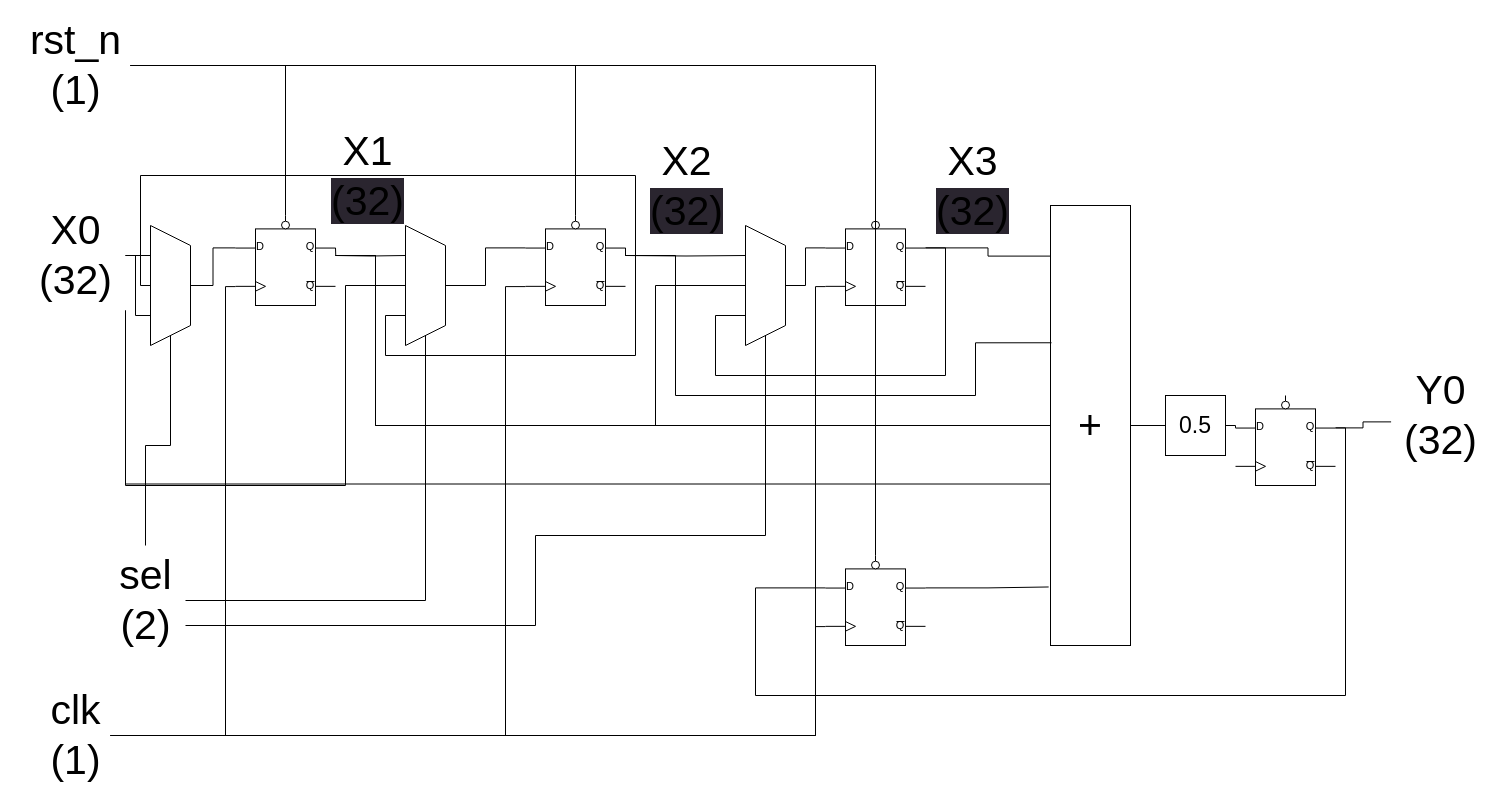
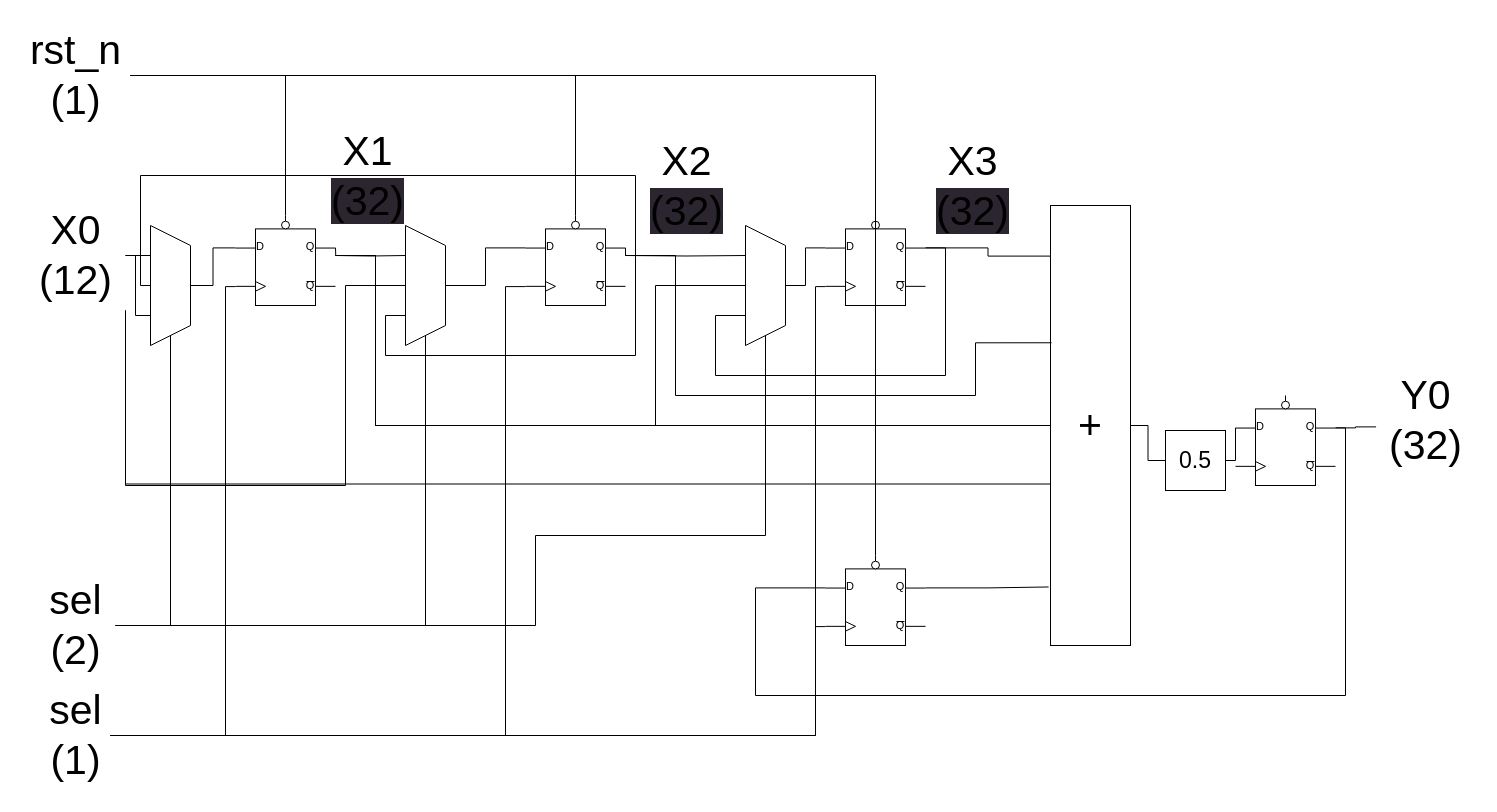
- <mxCell id="47" value="&lt;span style=&quot;font-size: 41px;&quot;&gt;rst_n&lt;br&gt;(1)&lt;br&gt;&lt;/span&gt;" style="text;html=1;align=center;verticalAlign=middle;resizable=0;points=[];autosize=1;strokeColor=none;fillColor=none;" vertex="1" parent="1"><mxGeometry x="20" y="10" width="110" height="110" as="geometry" /></mxCell>
+ <mxCell id="47" value="&lt;span style=&quot;font-size: 41px;&quot;&gt;rst_n&lt;br&gt;(1)&lt;br&gt;&lt;/span&gt;" style="text;html=1;align=center;verticalAlign=middle;resizable=0;points=[];autosize=1;strokeColor=none;fillColor=none;" vertex="1" parent="1"><mxGeometry x="20" y="20" width="110" height="110" as="geometry" /></mxCell>
- <mxCell id="30" value="&lt;font style=&quot;font-size: 41px;&quot;&gt;X0&lt;br&gt;(32)&lt;br&gt;&lt;/font&gt;" style="text;html=1;align=center;verticalAlign=middle;resizable=0;points=[];autosize=1;strokeColor=none;fillColor=none;" vertex="1" parent="1"><mxGeometry x="25" y="200" width="100" height="110" as="geometry" /></mxCell>
+ <mxCell id="30" value="&lt;font style=&quot;font-size: 41px;&quot;&gt;X0&lt;br&gt;(12)&lt;br&gt;&lt;/font&gt;" style="text;html=1;align=center;verticalAlign=middle;resizable=0;points=[];autosize=1;strokeColor=none;fillColor=none;" vertex="1" parent="1"><mxGeometry x="25" y="200" width="100" height="110" as="geometry" /></mxCell>
- <mxCell id="6" value="&lt;font style=&quot;font-size: 41px;&quot;&gt;Y0&lt;br&gt;(32)&lt;br&gt;&lt;/font&gt;" style="text;html=1;align=center;verticalAlign=middle;resizable=0;points=[];autosize=1;strokeColor=none;fillColor=none;" vertex="1" parent="1"><mxGeometry x="1390" y="360" width="100" height="110" as="geometry" /></mxCell>
+ <mxCell id="6" value="&lt;font style=&quot;font-size: 41px;&quot;&gt;Y0&lt;br&gt;(32)&lt;br&gt;&lt;/font&gt;" style="text;html=1;align=center;verticalAlign=middle;resizable=0;points=[];autosize=1;strokeColor=none;fillColor=none;" vertex="1" parent="1"><mxGeometry x="1375" y="365" width="100" height="110" as="geometry" /></mxCell>
- <mxCell id="5" value="&lt;font style=&quot;font-size: 23px;&quot;&gt;0.5&lt;/font&gt;" style="whiteSpace=wrap;html=1;aspect=fixed;" vertex="1" parent="1"><mxGeometry x="1165" y="395" width="60" height="60" as="geometry" /></mxCell>
+ <mxCell id="5" value="&lt;font style=&quot;font-size: 23px;&quot;&gt;0.5&lt;/font&gt;" style="whiteSpace=wrap;html=1;aspect=fixed;" vertex="1" parent="1"><mxGeometry x="1165" y="430" width="60" height="60" as="geometry" /></mxCell>
- <mxCell id="42" value="&lt;span style=&quot;font-size: 41px;&quot;&gt;sel&lt;br&gt;(2)&lt;br&gt;&lt;/span&gt;" style="text;html=1;align=center;verticalAlign=middle;resizable=0;points=[];autosize=1;strokeColor=none;fillColor=none;" vertex="1" parent="1"><mxGeometry x="105" y="545" width="80" height="110" as="geometry" /></mxCell>
+ <mxCell id="42" value="&lt;span style=&quot;font-size: 41px;&quot;&gt;sel&lt;br&gt;(2)&lt;br&gt;&lt;/span&gt;" style="text;html=1;align=center;verticalAlign=middle;resizable=0;points=[];autosize=1;strokeColor=none;fillColor=none;" vertex="1" parent="1"><mxGeometry x="35" y="570" width="80" height="110" as="geometry" /></mxCell>
- <mxCell id="52" value="&lt;span style=&quot;font-size: 41px;&quot;&gt;clk&lt;br&gt;(1)&lt;br&gt;&lt;/span&gt;" style="text;html=1;align=center;verticalAlign=middle;resizable=0;points=[];autosize=1;strokeColor=none;fillColor=none;" vertex="1" parent="1"><mxGeometry x="40" y="680" width="70" height="110" as="geometry" /></mxCell>
+ <mxCell id="52" value="&lt;span style=&quot;font-size: 41px;&quot;&gt;sel&lt;br&gt;(1)&lt;br&gt;&lt;/span&gt;" style="text;html=1;align=center;verticalAlign=middle;resizable=0;points=[];autosize=1;strokeColor=none;fillColor=none;" vertex="1" parent="1"><mxGeometry x="40" y="680" width="70" height="110" as="geometry" /></mxCell>
